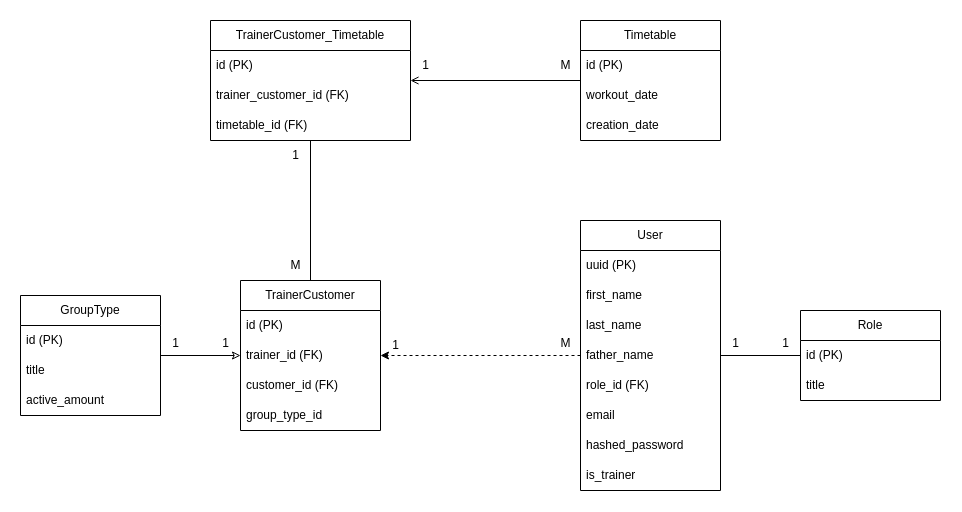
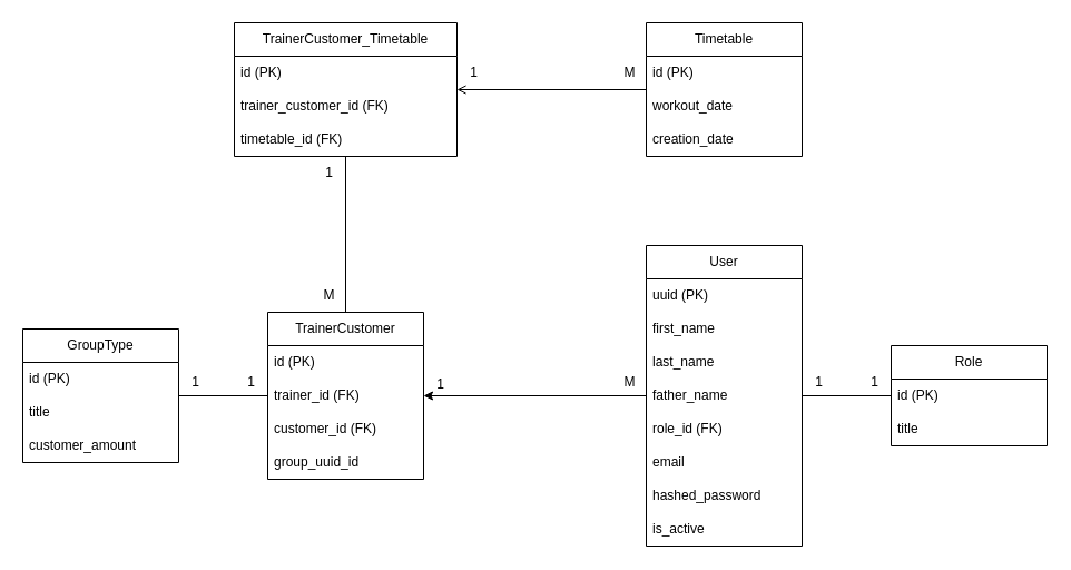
- <mxCell id="29" style="edgeStyle=orthogonalEdgeStyle;rounded=0;orthogonalLoop=1;jettySize=auto;html=1;endArrow=classic;endFill=0;" edge="1" parent="1" source="30" target="17"><mxGeometry relative="1" as="geometry" /></mxCell>
+ <mxCell id="29" style="edgeStyle=orthogonalEdgeStyle;rounded=0;orthogonalLoop=1;jettySize=auto;html=1;endArrow=none;endFill=0;" edge="1" parent="1" source="30" target="17"><mxGeometry relative="1" as="geometry" /></mxCell>
- <mxCell id="2" style="edgeStyle=orthogonalEdgeStyle;rounded=0;orthogonalLoop=1;jettySize=auto;html=1;dashed=1;" edge="1" parent="1" source="3" target="17"><mxGeometry relative="1" as="geometry" /></mxCell>
+ <mxCell id="2" style="edgeStyle=orthogonalEdgeStyle;rounded=0;orthogonalLoop=1;jettySize=auto;html=1;" edge="1" parent="1" source="3" target="17"><mxGeometry relative="1" as="geometry" /></mxCell>
- <mxCell id="33" value="active_amount" style="text;strokeColor=none;fillColor=none;align=left;verticalAlign=middle;spacingLeft=4;spacingRight=4;overflow=hidden;points=[[0,0.5],[1,0.5]];portConstraint=eastwest;rotatable=0;whiteSpace=wrap;html=1;" vertex="1" parent="30"><mxGeometry y="90" width="140" height="30" as="geometry" /></mxCell>
+ <mxCell id="33" value="customer_amount" style="text;strokeColor=none;fillColor=none;align=left;verticalAlign=middle;spacingLeft=4;spacingRight=4;overflow=hidden;points=[[0,0.5],[1,0.5]];portConstraint=eastwest;rotatable=0;whiteSpace=wrap;html=1;" vertex="1" parent="30"><mxGeometry y="90" width="140" height="30" as="geometry" /></mxCell>
- <mxCell id="21" value="group_type_id" style="text;strokeColor=none;fillColor=none;align=left;verticalAlign=middle;spacingLeft=4;spacingRight=4;overflow=hidden;points=[[0,0.5],[1,0.5]];portConstraint=eastwest;rotatable=0;whiteSpace=wrap;html=1;" vertex="1" parent="17"><mxGeometry y="120" width="140" height="30" as="geometry" /></mxCell>
+ <mxCell id="21" value="group_uuid_id" style="text;strokeColor=none;fillColor=none;align=left;verticalAlign=middle;spacingLeft=4;spacingRight=4;overflow=hidden;points=[[0,0.5],[1,0.5]];portConstraint=eastwest;rotatable=0;whiteSpace=wrap;html=1;" vertex="1" parent="17"><mxGeometry y="120" width="140" height="30" as="geometry" /></mxCell>
- <mxCell id="11" value="is_trainer" style="text;strokeColor=none;fillColor=none;align=left;verticalAlign=middle;spacingLeft=4;spacingRight=4;overflow=hidden;points=[[0,0.5],[1,0.5]];portConstraint=eastwest;rotatable=0;whiteSpace=wrap;html=1;" parent="3" vertex="1"><mxGeometry y="240" width="140" height="30" as="geometry" /></mxCell>
+ <mxCell id="11" value="is_active" style="text;strokeColor=none;fillColor=none;align=left;verticalAlign=middle;spacingLeft=4;spacingRight=4;overflow=hidden;points=[[0,0.5],[1,0.5]];portConstraint=eastwest;rotatable=0;whiteSpace=wrap;html=1;" parent="3" vertex="1"><mxGeometry y="240" width="140" height="30" as="geometry" /></mxCell>
